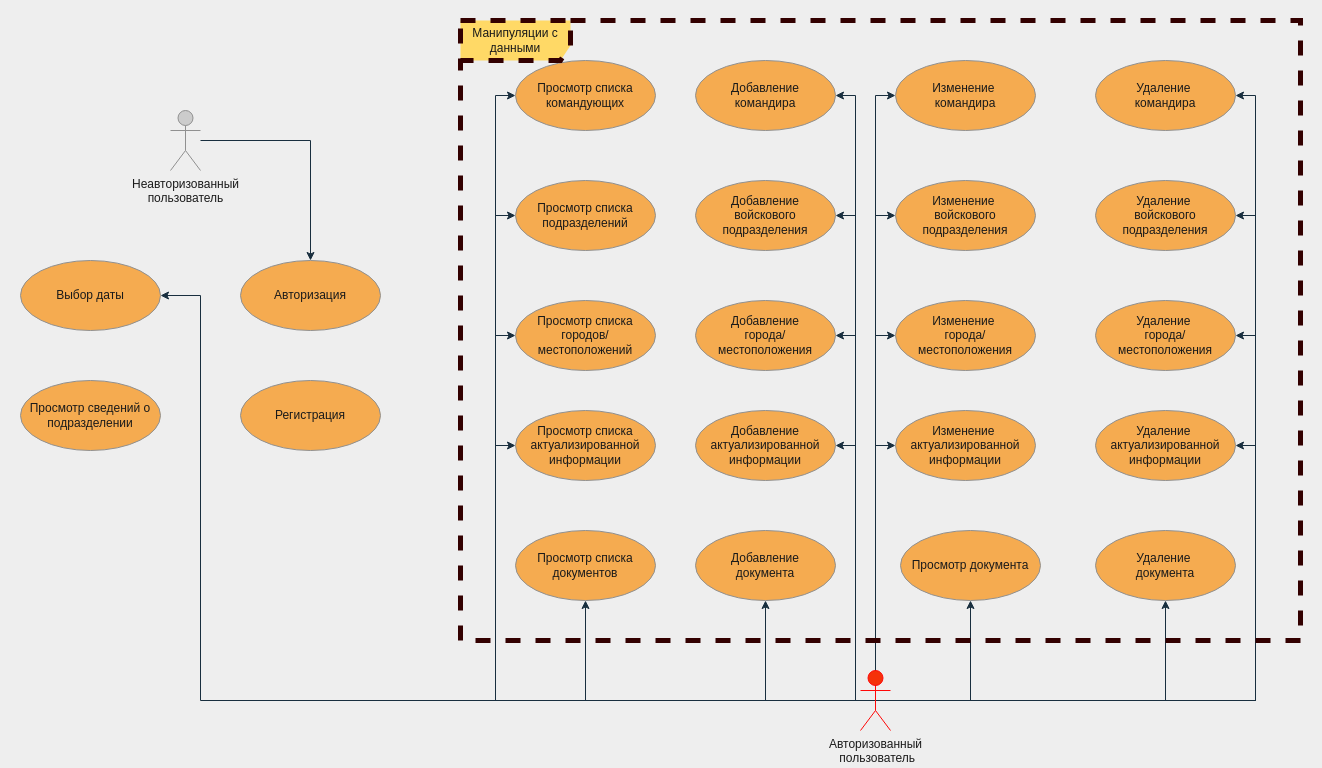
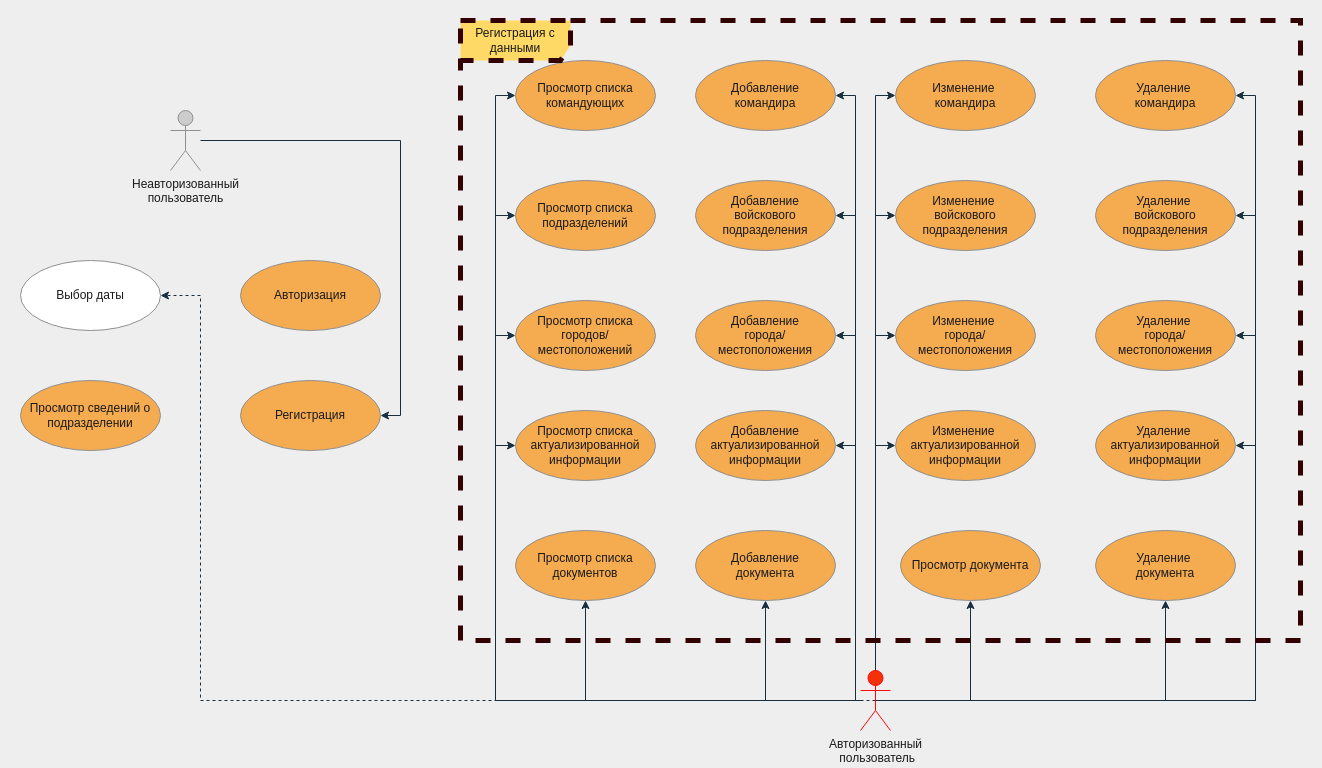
- <mxCell id="57" value="Манипуляции с данными" style="shape=umlFrame;whiteSpace=wrap;html=1;rounded=0;sketch=0;fontColor=#1A1A1A;width=110;height=40;fillColor=#FFD966;strokeColor=#330000;dashed=1;strokeWidth=5;perimeterSpacing=10;" parent="1" vertex="1"><mxGeometry x="460" y="20" width="840" height="620" as="geometry" /></mxCell>
+ <mxCell id="57" value="Регистрация с данными" style="shape=umlFrame;whiteSpace=wrap;html=1;rounded=0;sketch=0;fontColor=#1A1A1A;width=110;height=40;fillColor=#FFD966;strokeColor=#330000;dashed=1;strokeWidth=5;perimeterSpacing=10;" parent="1" vertex="1"><mxGeometry x="460" y="20" width="840" height="620" as="geometry" /></mxCell>
- <mxCell id="2" style="edgeStyle=orthogonalEdgeStyle;rounded=0;orthogonalLoop=1;jettySize=auto;html=1;labelBackgroundColor=#EEEEEE;strokeColor=#182E3E;fontColor=#1A1A1A;" parent="1" source="3" target="29" edge="1"><mxGeometry relative="1" as="geometry" /></mxCell>
+ <mxCell id="2" style="edgeStyle=orthogonalEdgeStyle;rounded=0;orthogonalLoop=1;jettySize=auto;html=1;entryX=1;entryY=0.5;entryDx=0;entryDy=0;labelBackgroundColor=#EEEEEE;strokeColor=#182E3E;fontColor=#1A1A1A;" parent="1" source="3" target="28" edge="1"><mxGeometry relative="1" as="geometry" /></mxCell>
- <mxCell id="27" value="Выбор даты" style="ellipse;whiteSpace=wrap;html=1;fillColor=#F5AB50;strokeColor=#909090;fontColor=#1A1A1A;" parent="1" vertex="1"><mxGeometry x="20" y="260" width="140" height="70" as="geometry" /></mxCell>
+ <mxCell id="27" value="Выбор даты" style="ellipse;whiteSpace=wrap;html=1;fillColor=#ffffff;strokeColor=#909090;fontColor=#1A1A1A;" parent="1" vertex="1"><mxGeometry x="20" y="260" width="140" height="70" as="geometry" /></mxCell>
- <mxCell id="22" style="edgeStyle=orthogonalEdgeStyle;rounded=0;orthogonalLoop=1;jettySize=auto;html=1;entryX=1;entryY=0.5;entryDx=0;entryDy=0;labelBackgroundColor=#EEEEEE;strokeColor=#182E3E;fontColor=#1A1A1A;exitX=0.5;exitY=0.5;exitDx=0;exitDy=0;exitPerimeter=0;" parent="1" source="25" target="27" edge="1"><mxGeometry relative="1" as="geometry"><Array as="points"><mxPoint x="200" y="700" /><mxPoint x="200" y="295" /></Array><mxPoint x="860" y="700" as="sourcePoint" /></mxGeometry></mxCell>
+ <mxCell id="22" style="edgeStyle=orthogonalEdgeStyle;rounded=0;orthogonalLoop=1;jettySize=auto;html=1;entryX=1;entryY=0.5;entryDx=0;entryDy=0;labelBackgroundColor=#EEEEEE;strokeColor=#182E3E;fontColor=#1A1A1A;exitX=0.5;exitY=0.5;exitDx=0;exitDy=0;exitPerimeter=0;dashed=1;" parent="1" source="25" target="27" edge="1"><mxGeometry relative="1" as="geometry"><Array as="points"><mxPoint x="200" y="700" /><mxPoint x="200" y="295" /></Array><mxPoint x="860" y="700" as="sourcePoint" /></mxGeometry></mxCell>
